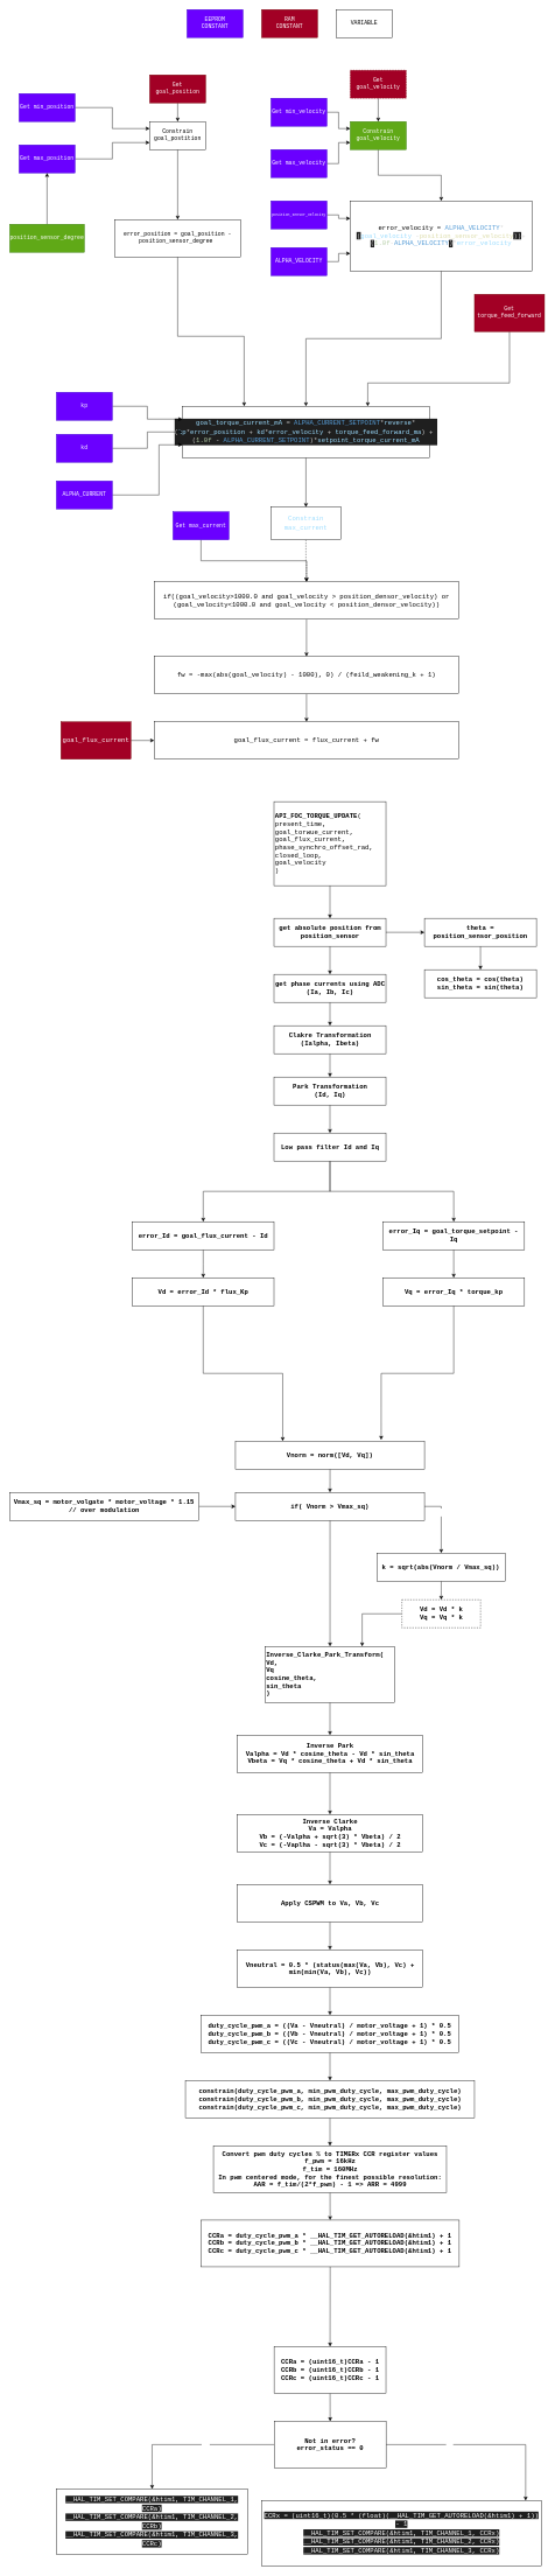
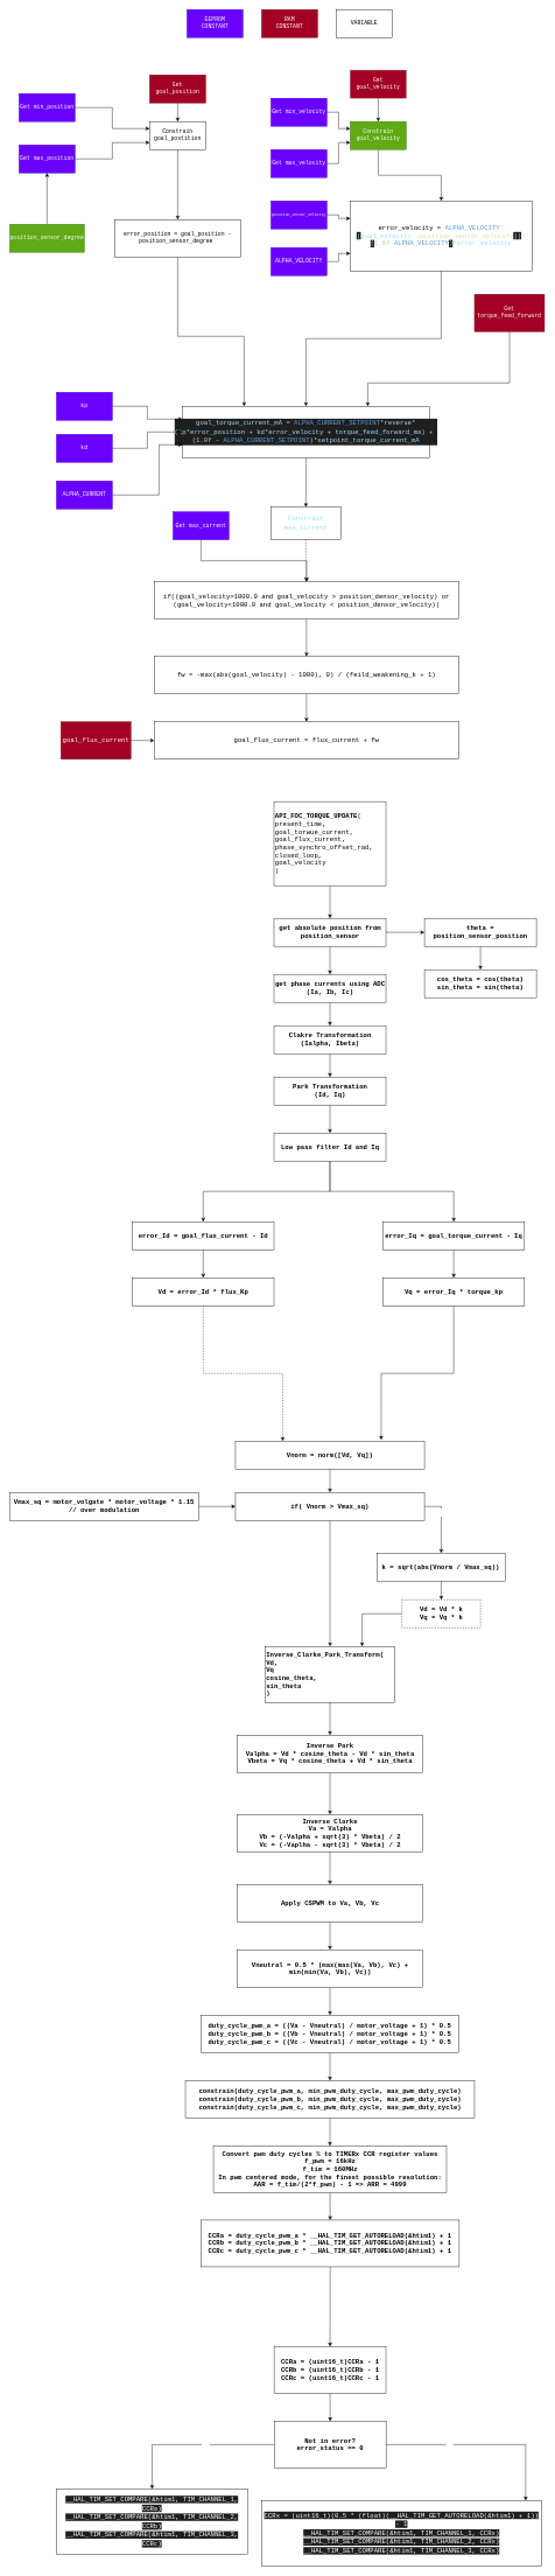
- <mxCell id="71" value="&lt;b&gt;error_Iq = goal_torque_setpoint - Iq&lt;br&gt;&lt;/b&gt;" style="rounded=0;whiteSpace=wrap;html=1;fontFamily=Courier New;fontSize=14;align=center;" parent="1" vertex="1"><mxGeometry x="820" y="2617" width="303.5" height="60" as="geometry" /></mxCell>
+ <mxCell id="71" value="&lt;b&gt;error_Iq = goal_torque_current - Iq&lt;br&gt;&lt;/b&gt;" style="rounded=0;whiteSpace=wrap;html=1;fontFamily=Courier New;fontSize=14;align=center;" parent="1" vertex="1"><mxGeometry x="820" y="2617" width="303.5" height="60" as="geometry" /></mxCell>
- <mxCell id="68" style="edgeStyle=orthogonalEdgeStyle;rounded=0;html=1;entryX=0.25;entryY=0;entryDx=0;entryDy=0;strokeColor=default;fontFamily=Courier New;fontSize=14;fontColor=#ffffff;elbow=vertical;" parent="1" source="69" target="77" edge="1"><mxGeometry relative="1" as="geometry" /></mxCell>
+ <mxCell id="68" style="edgeStyle=orthogonalEdgeStyle;rounded=0;html=1;entryX=0.25;entryY=0;entryDx=0;entryDy=0;strokeColor=default;fontFamily=Courier New;fontSize=14;fontColor=#ffffff;elbow=vertical;dashed=1;" parent="1" source="69" target="77" edge="1"><mxGeometry relative="1" as="geometry" /></mxCell>
- <mxCell id="100" value="&lt;b&gt;Vneutral = 0.5 * (status(max(Va, Vb), Vc) + min(min(Va, Vb), Vc))&lt;br&gt;&lt;/b&gt;" style="rounded=0;whiteSpace=wrap;html=1;fontFamily=Courier New;fontSize=14;align=center;" vertex="1" parent="1"><mxGeometry x="507.56" y="4177" width="397.88" height="80" as="geometry" /></mxCell>
+ <mxCell id="100" value="&lt;b&gt;Vneutral = 0.5 * (max(max(Va, Vb), Vc) + min(min(Va, Vb), Vc))&lt;br&gt;&lt;/b&gt;" style="rounded=0;whiteSpace=wrap;html=1;fontFamily=Courier New;fontSize=14;align=center;" vertex="1" parent="1"><mxGeometry x="507.56" y="4177" width="397.88" height="80" as="geometry" /></mxCell>
